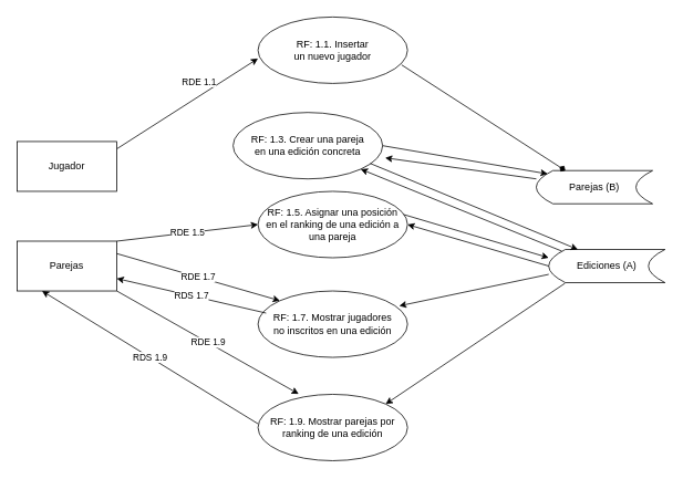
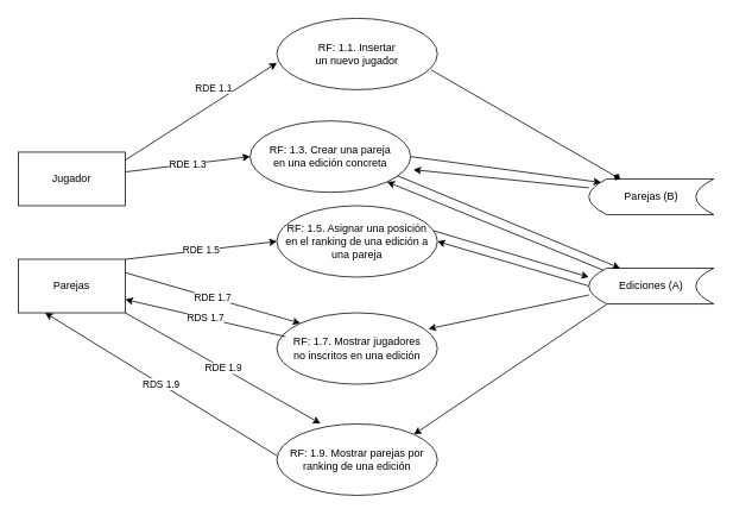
+ <mxCell id="15" value="RDE 1.3" style="endArrow=classic;html=1;exitX=1.008;exitY=0.367;exitDx=0;exitDy=0;exitPerimeter=0;entryX=0;entryY=0.5;entryDx=0;entryDy=0;" parent="1" source="4" target="11" edge="1"><mxGeometry width="50" height="50" relative="1" as="geometry"><mxPoint x="200" y="260" as="sourcePoint" /><mxPoint x="250" y="210" as="targetPoint" /></mxGeometry></mxCell>
- <mxCell id="9" value="Parejas (B)" style="shape=dataStorage;whiteSpace=wrap;html=1;fixedSize=1;" parent="1" vertex="1"><mxGeometry x="645" y="205" width="140" height="40" as="geometry" /></mxCell>
+ <mxCell id="9" value="Parejas (B)" style="shape=dataStorage;whiteSpace=wrap;html=1;fixedSize=1;" parent="1" vertex="1"><mxGeometry x="660" y="200" width="140" height="40" as="geometry" /></mxCell>
